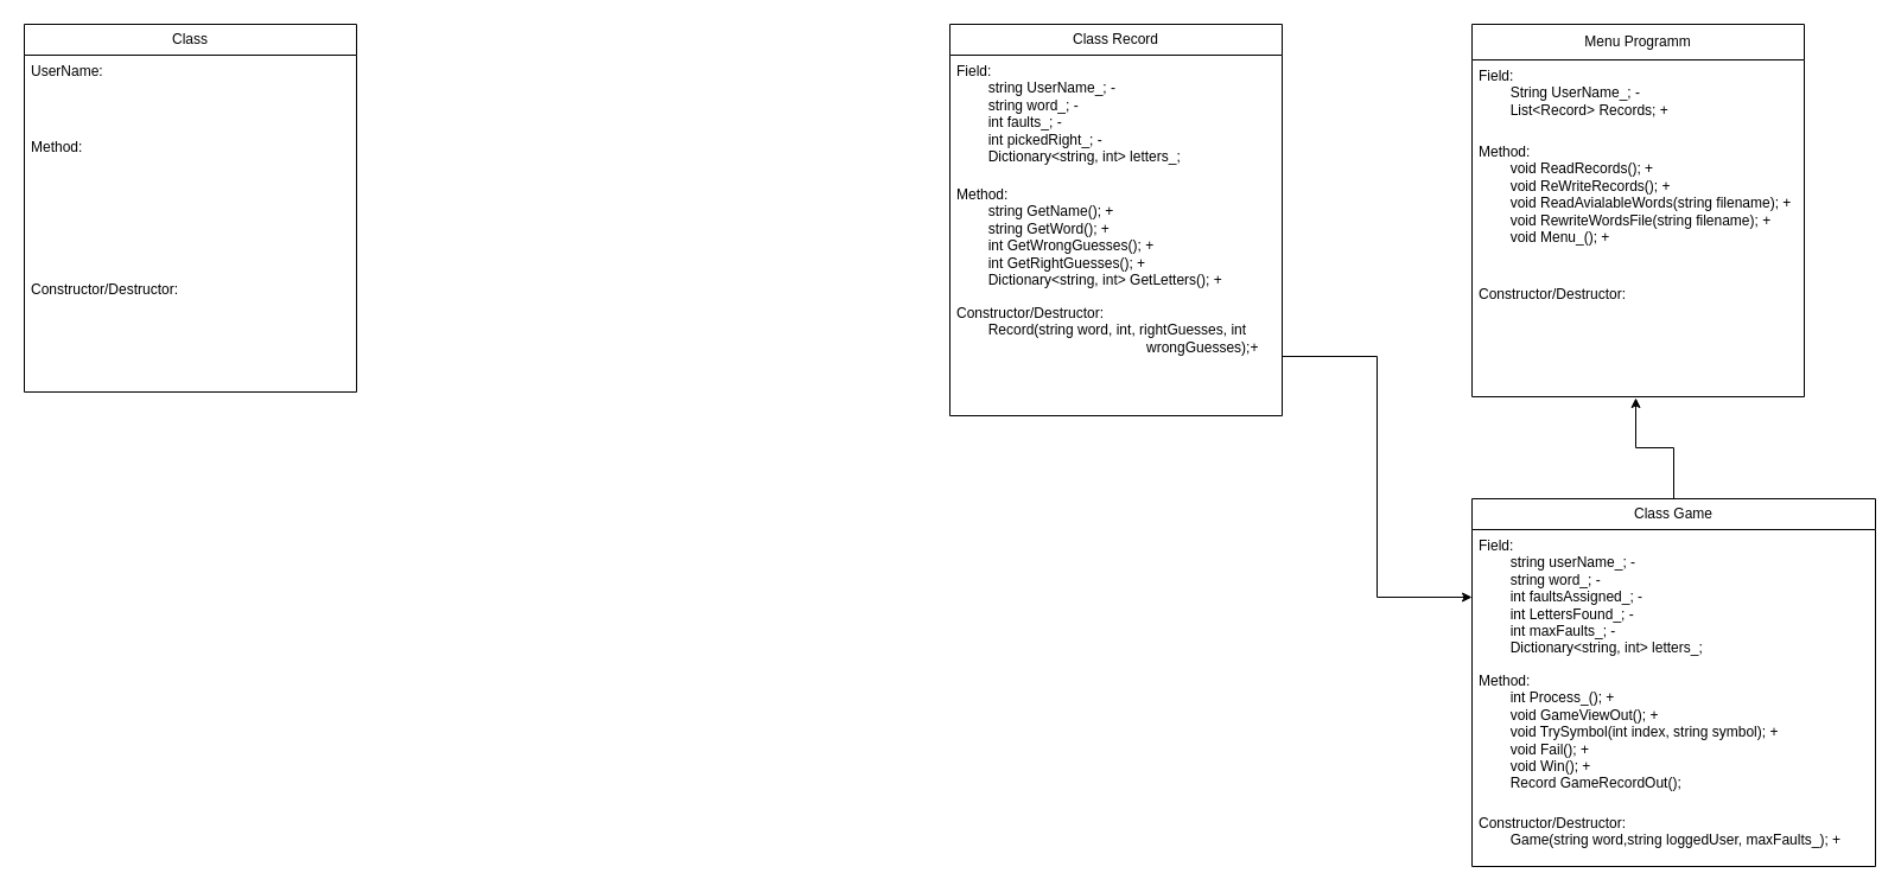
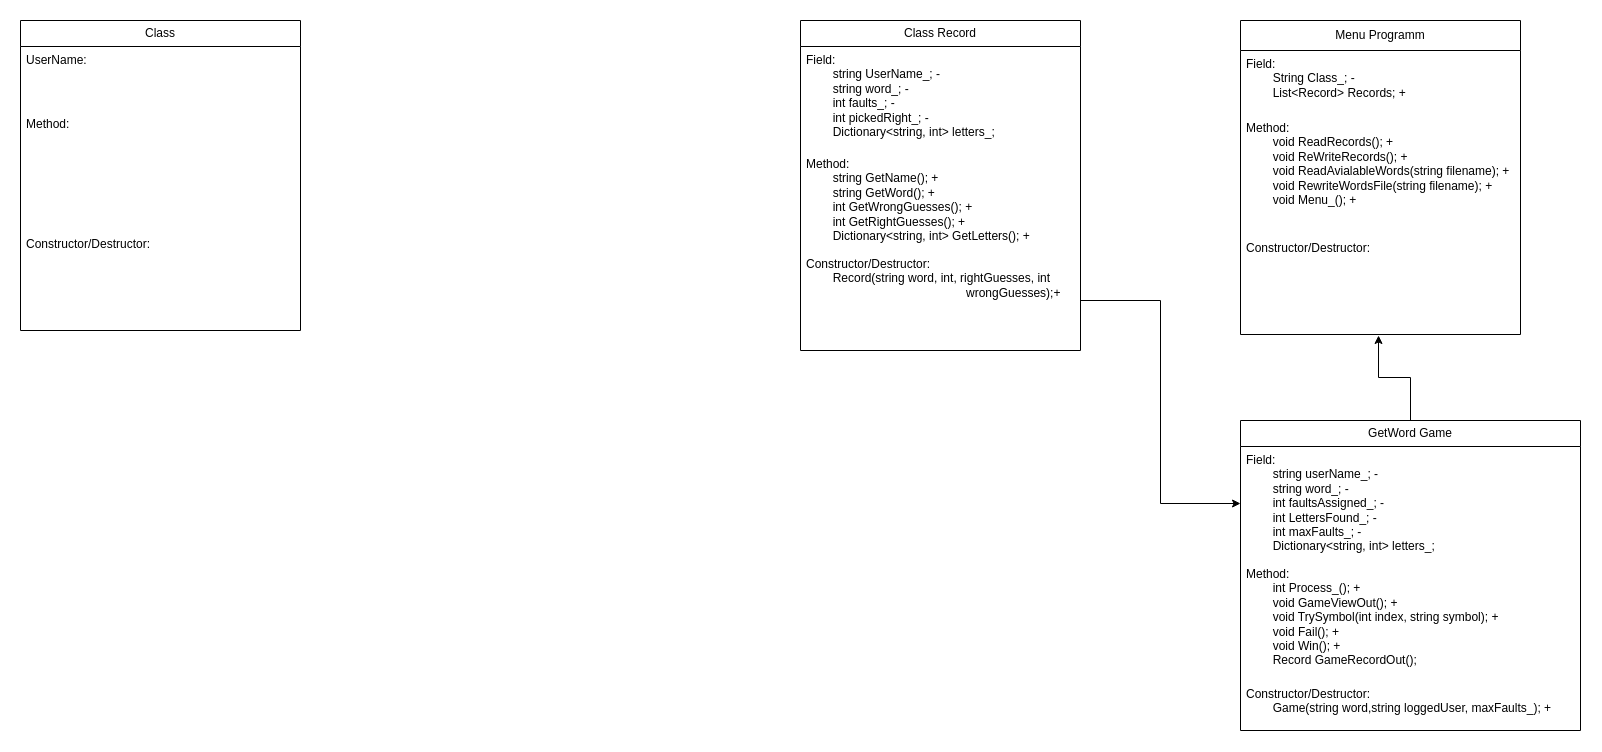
- <mxCell id="7" value="Field:&amp;nbsp;&lt;div&gt;&lt;span style=&quot;white-space: pre;&quot;&gt;&#09;&lt;/span&gt;String UserName_; -&lt;br&gt;&lt;/div&gt;&lt;div&gt;&lt;span style=&quot;white-space: pre;&quot;&gt;&#09;&lt;/span&gt;List&amp;lt;Record&amp;gt; Records; +&lt;br&gt;&lt;/div&gt;" style="text;strokeColor=none;fillColor=none;align=left;verticalAlign=top;spacingLeft=4;spacingRight=4;overflow=hidden;rotatable=0;points=[[0,0.5],[1,0.5]];portConstraint=eastwest;whiteSpace=wrap;html=1;" vertex="1" parent="6"><mxGeometry y="30" width="280" height="64" as="geometry" /></mxCell>
+ <mxCell id="7" value="Field:&amp;nbsp;&lt;div&gt;&lt;span style=&quot;white-space: pre;&quot;&gt;&#09;&lt;/span&gt;String Class_; -&lt;br&gt;&lt;/div&gt;&lt;div&gt;&lt;span style=&quot;white-space: pre;&quot;&gt;&#09;&lt;/span&gt;List&amp;lt;Record&amp;gt; Records; +&lt;br&gt;&lt;/div&gt;" style="text;strokeColor=none;fillColor=none;align=left;verticalAlign=top;spacingLeft=4;spacingRight=4;overflow=hidden;rotatable=0;points=[[0,0.5],[1,0.5]];portConstraint=eastwest;whiteSpace=wrap;html=1;" vertex="1" parent="6"><mxGeometry y="30" width="280" height="64" as="geometry" /></mxCell>
- <mxCell id="10" value="Class Game" style="swimlane;fontStyle=0;childLayout=stackLayout;horizontal=1;startSize=26;fillColor=none;horizontalStack=0;resizeParent=1;resizeParentMax=0;resizeLast=0;collapsible=1;marginBottom=0;whiteSpace=wrap;html=1;" vertex="1" parent="1"><mxGeometry x="1240" y="420" width="340" height="310" as="geometry" /></mxCell>
+ <mxCell id="10" value="GetWord Game" style="swimlane;fontStyle=0;childLayout=stackLayout;horizontal=1;startSize=26;fillColor=none;horizontalStack=0;resizeParent=1;resizeParentMax=0;resizeLast=0;collapsible=1;marginBottom=0;whiteSpace=wrap;html=1;" vertex="1" parent="1"><mxGeometry x="1240" y="420" width="340" height="310" as="geometry" /></mxCell>
